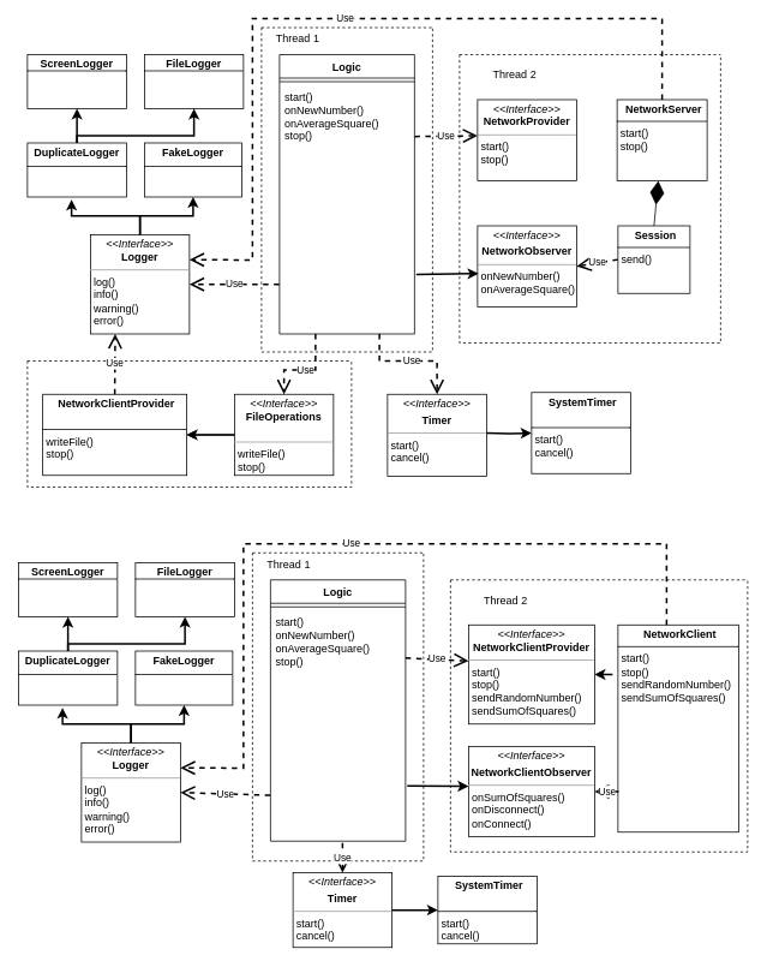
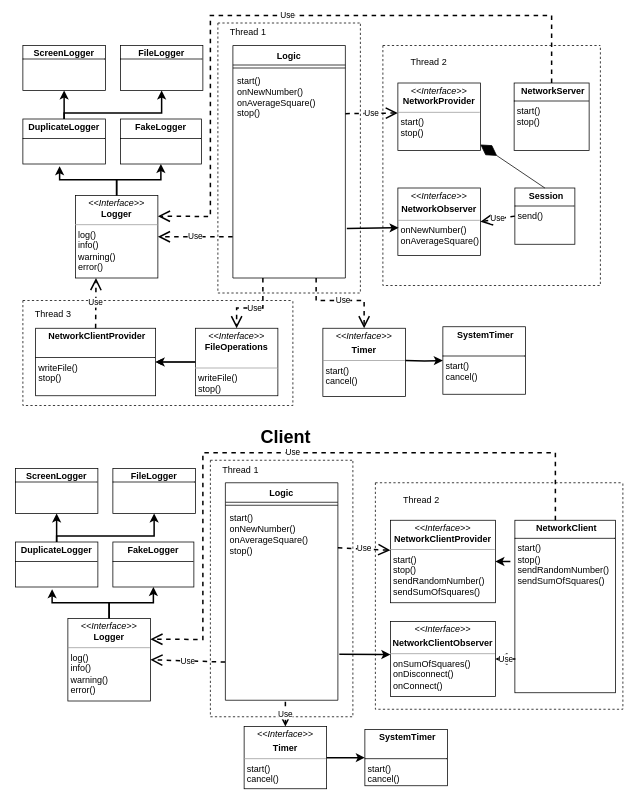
- <mxCell id="27" value="" style="endArrow=diamondThin;endFill=1;endSize=24;html=1;rounded=0;exitX=0.5;exitY=0;exitDx=0;exitDy=0;" parent="1" source="24" target="25" edge="1"><mxGeometry width="160" relative="1" as="geometry"><mxPoint x="330" y="200" as="sourcePoint" /><mxPoint x="490" y="200" as="targetPoint" /></mxGeometry></mxCell>
+ <mxCell id="27" value="" style="endArrow=diamondThin;endFill=1;endSize=24;html=1;rounded=0;exitX=0.5;exitY=0;exitDx=0;exitDy=0;" parent="1" source="24" target="18" edge="1"><mxGeometry width="160" relative="1" as="geometry"><mxPoint x="330" y="200" as="sourcePoint" /><mxPoint x="490" y="200" as="targetPoint" /></mxGeometry></mxCell>
+ <mxCell id="29" value="Thread 3" style="text;html=1;align=center;verticalAlign=middle;resizable=0;points=[];autosize=1;strokeColor=none;fillColor=none;" parent="1" vertex="1"><mxGeometry x="35" y="404" width="70" height="30" as="geometry" /></mxCell>
+ <mxCell id="34" value="Client" style="text;strokeColor=none;fillColor=none;html=1;fontSize=24;fontStyle=1;verticalAlign=middle;align=center;" parent="1" vertex="1"><mxGeometry x="330" y="563" width="100" height="40" as="geometry" /></mxCell>
